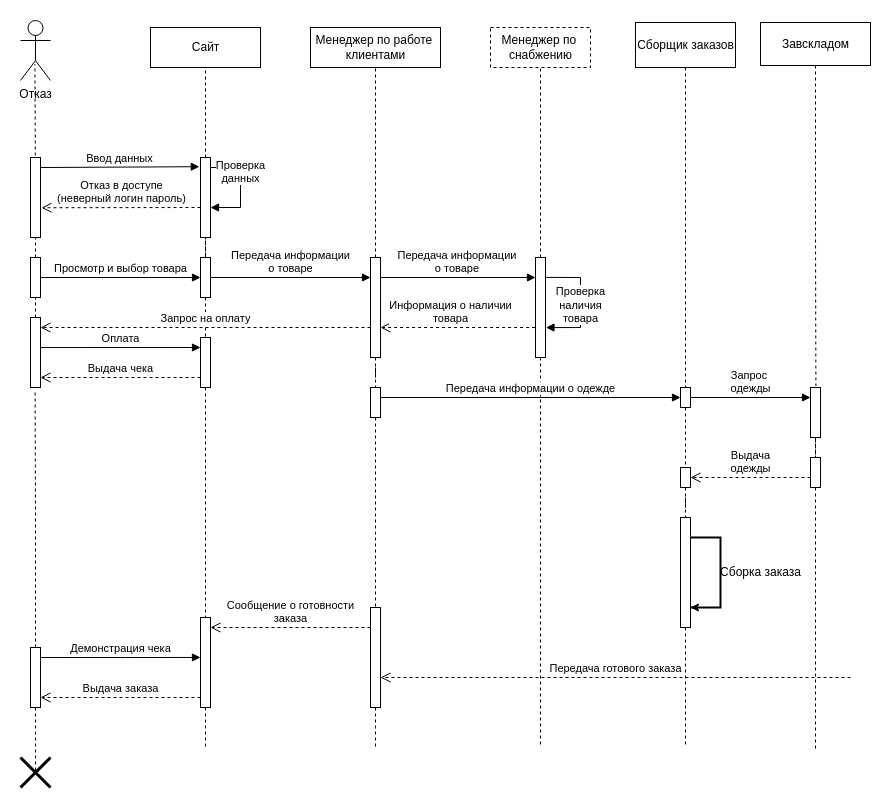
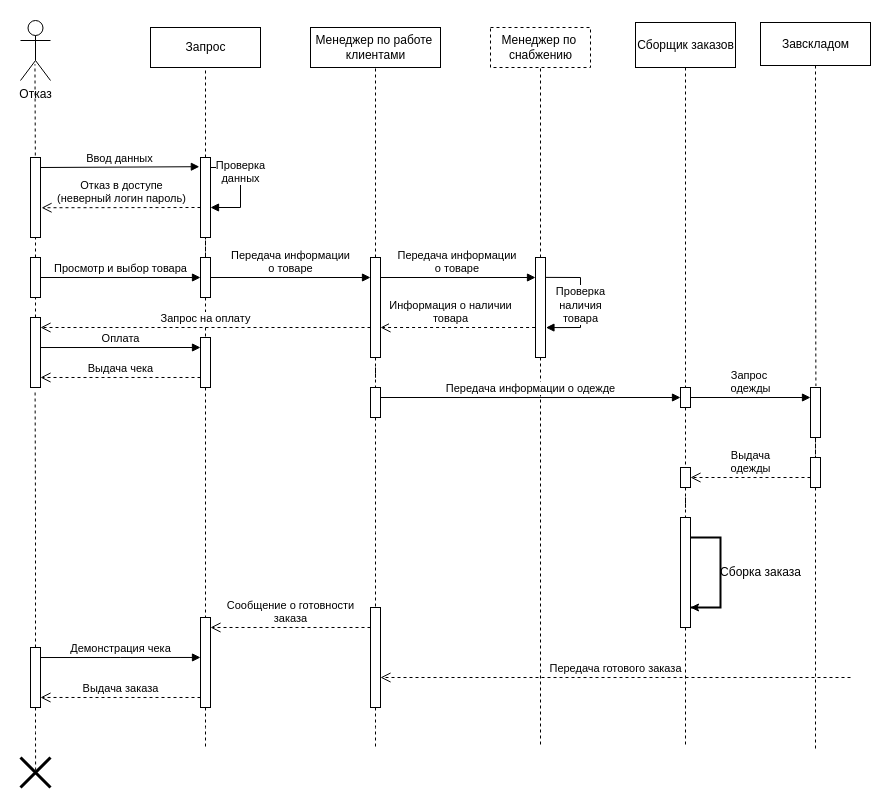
- <mxCell id="3" value="Сайт" style="html=1;" vertex="1" parent="1"><mxGeometry x="150" y="27" width="110" height="40" as="geometry" /></mxCell>
+ <mxCell id="3" value="Запрос" style="html=1;" vertex="1" parent="1"><mxGeometry x="150" y="27" width="110" height="40" as="geometry" /></mxCell>
